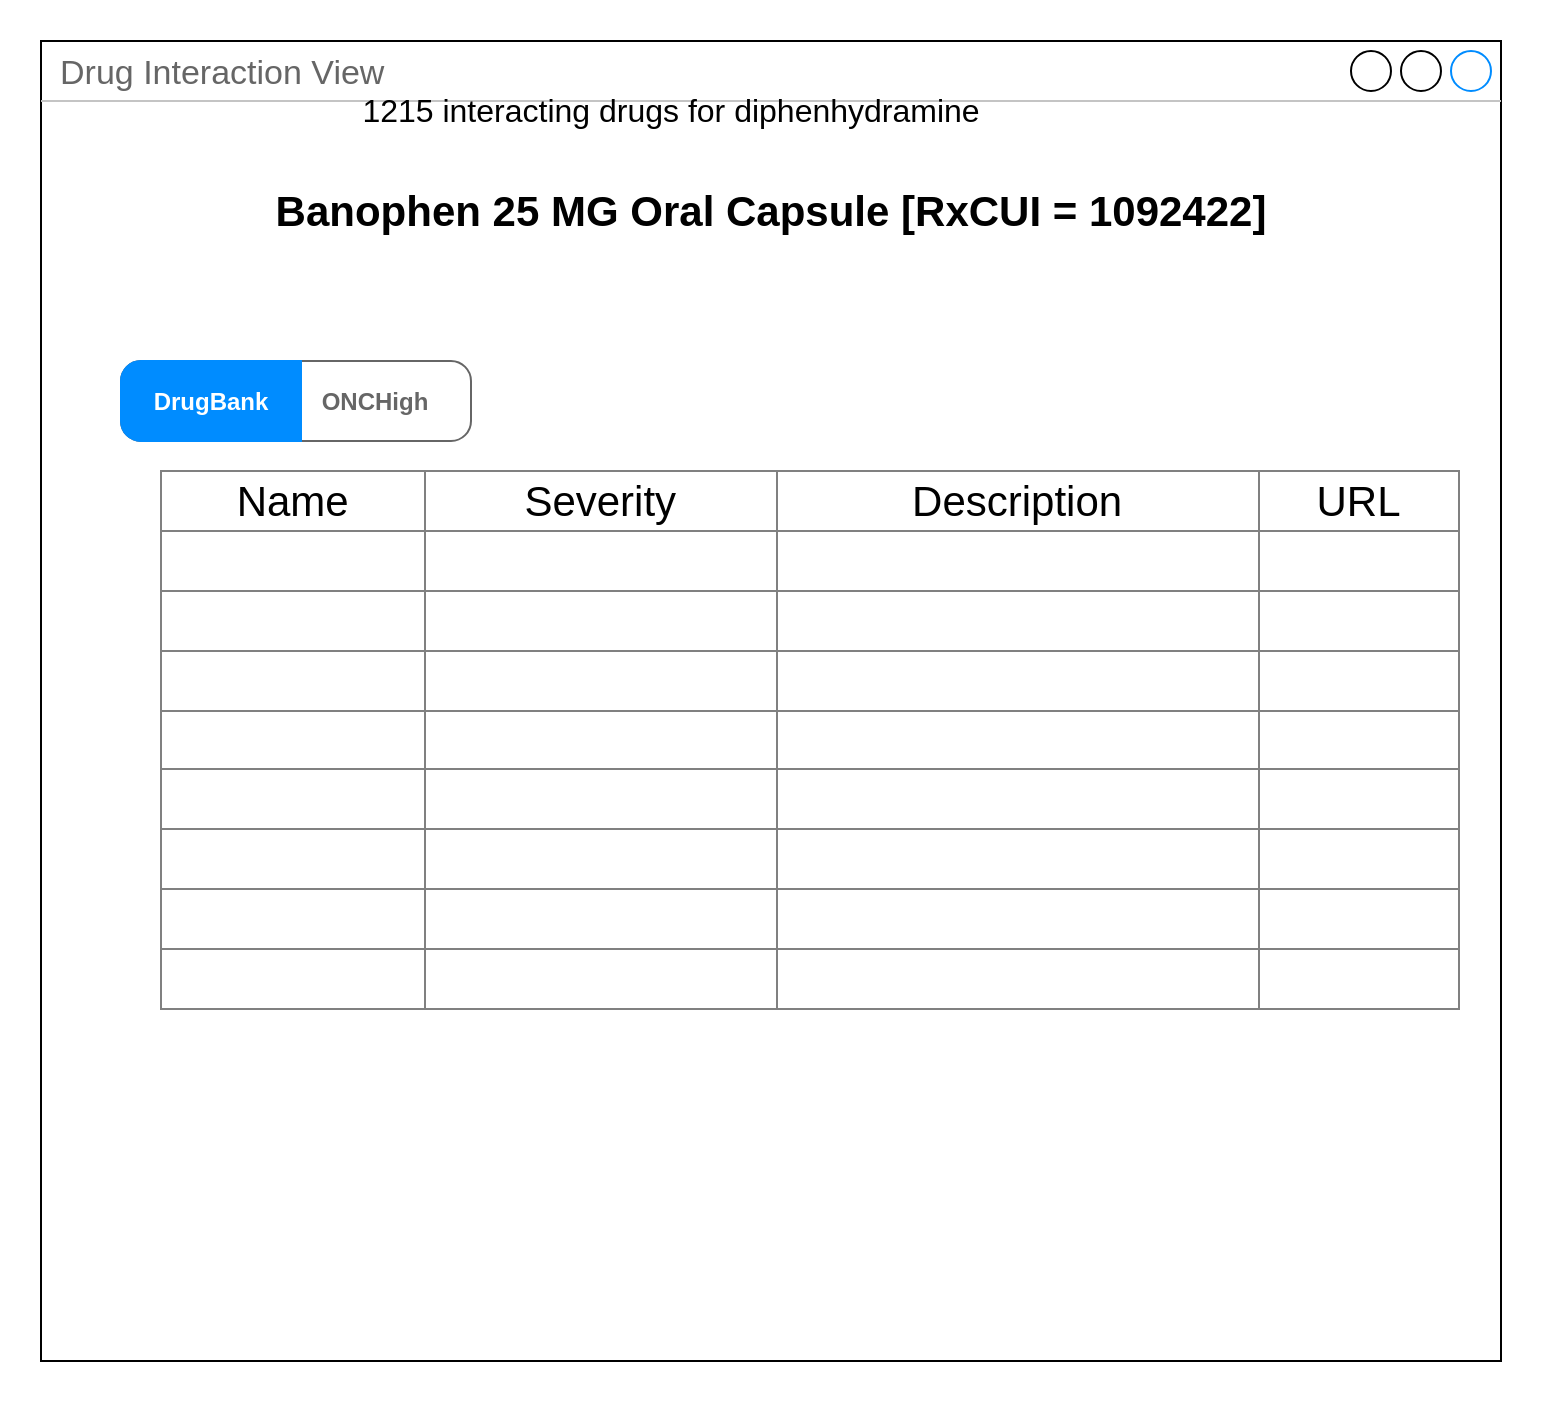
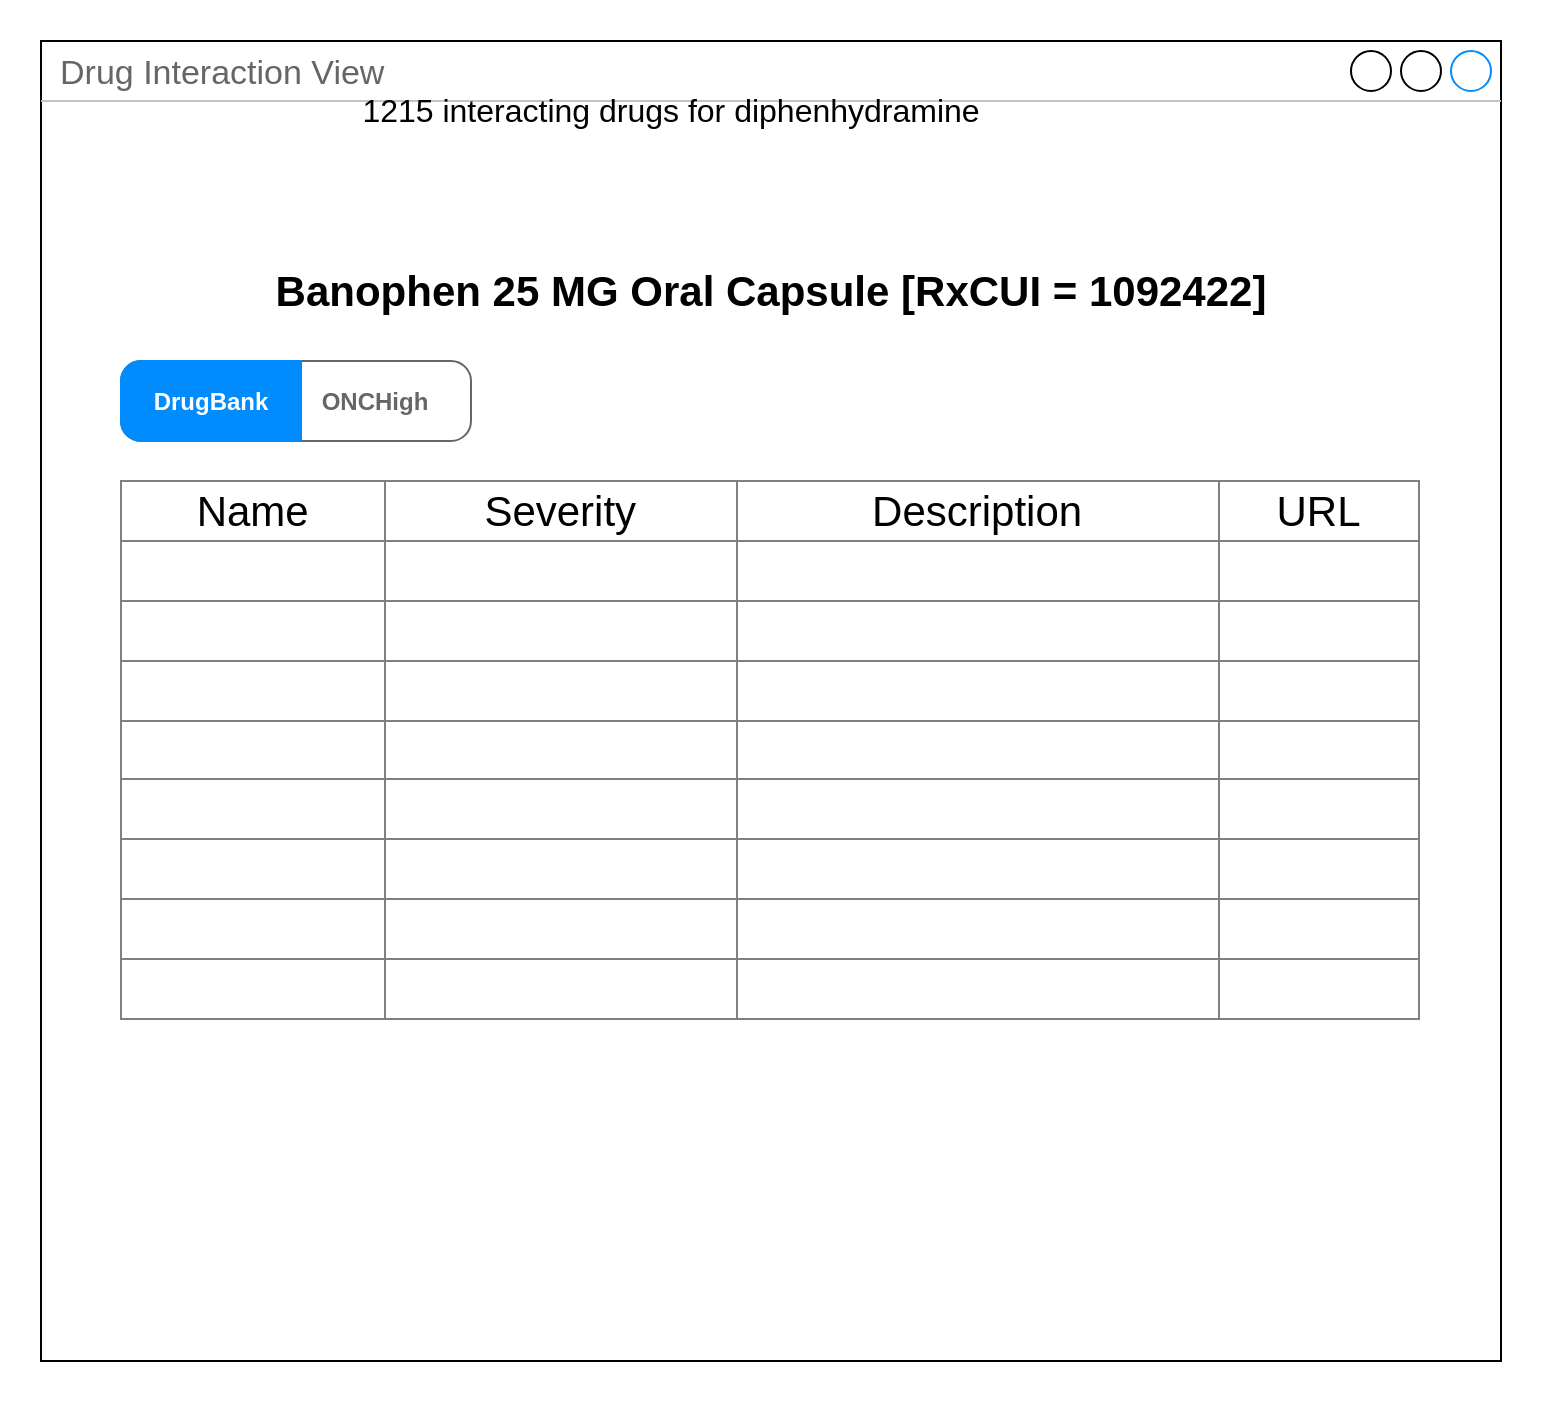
- <mxCell id="3" value="&lt;span style=&quot;font-size: 21px;&quot;&gt;Banophen 25 MG Oral Capsule [RxCUI = 1092422]&lt;br style=&quot;font-size: 21px;&quot;&gt;&lt;/span&gt;" style="text;html=1;align=center;verticalAlign=middle;resizable=0;points=[];autosize=1;fontSize=21;fontStyle=1" vertex="1" parent="1"><mxGeometry x="130" y="90" width="510" height="30" as="geometry" /></mxCell>
+ <mxCell id="3" value="&lt;span style=&quot;font-size: 21px;&quot;&gt;Banophen 25 MG Oral Capsule [RxCUI = 1092422]&lt;br style=&quot;font-size: 21px;&quot;&gt;&lt;/span&gt;" style="text;html=1;align=center;verticalAlign=middle;resizable=0;points=[];autosize=1;fontSize=21;fontStyle=1" vertex="1" parent="1"><mxGeometry x="130" y="130" width="510" height="30" as="geometry" /></mxCell>
- <mxCell id="5" value="&lt;table border=&quot;1&quot; width=&quot;100%&quot; style=&quot;width: 100% ; height: 100% ; border-collapse: collapse&quot;&gt;&lt;tbody&gt;&lt;tr&gt;&lt;td style=&quot;text-align: center&quot;&gt;Name&lt;/td&gt;&lt;td align=&quot;center&quot;&gt;Severity&lt;/td&gt;&lt;td style=&quot;text-align: center&quot;&gt;Description&lt;/td&gt;&lt;td align=&quot;center&quot;&gt;URL&lt;/td&gt;&lt;/tr&gt;&lt;tr&gt;&lt;td&gt;&lt;br&gt;&lt;/td&gt;&lt;td align=&quot;center&quot;&gt;&lt;/td&gt;&lt;td&gt;&lt;br&gt;&lt;/td&gt;&lt;td align=&quot;center&quot;&gt;&lt;/td&gt;&lt;/tr&gt;&lt;tr&gt;&lt;td&gt;&lt;br&gt;&lt;/td&gt;&lt;td align=&quot;center&quot;&gt;&lt;/td&gt;&lt;td&gt;&lt;br&gt;&lt;/td&gt;&lt;td align=&quot;center&quot;&gt;&lt;br&gt;&lt;/td&gt;&lt;/tr&gt;&lt;tr&gt;&lt;td&gt;&lt;br&gt;&lt;/td&gt;&lt;td&gt;&lt;br&gt;&lt;/td&gt;&lt;td&gt;&lt;br&gt;&lt;/td&gt;&lt;td&gt;&lt;br&gt;&lt;/td&gt;&lt;/tr&gt;&lt;tr&gt;&lt;td&gt;&lt;br&gt;&lt;/td&gt;&lt;td&gt;&lt;br&gt;&lt;/td&gt;&lt;td&gt;&lt;br&gt;&lt;/td&gt;&lt;td&gt;&lt;br&gt;&lt;/td&gt;&lt;/tr&gt;&lt;tr&gt;&lt;td&gt;&lt;br&gt;&lt;/td&gt;&lt;td&gt;&lt;br&gt;&lt;/td&gt;&lt;td&gt;&lt;br&gt;&lt;/td&gt;&lt;td&gt;&lt;br&gt;&lt;/td&gt;&lt;/tr&gt;&lt;tr&gt;&lt;td&gt;&lt;br&gt;&lt;/td&gt;&lt;td&gt;&lt;br&gt;&lt;/td&gt;&lt;td&gt;&lt;br&gt;&lt;/td&gt;&lt;td&gt;&lt;br&gt;&lt;/td&gt;&lt;/tr&gt;&lt;tr&gt;&lt;td&gt;&lt;br&gt;&lt;/td&gt;&lt;td&gt;&lt;br&gt;&lt;/td&gt;&lt;td&gt;&lt;br&gt;&lt;/td&gt;&lt;td&gt;&lt;br&gt;&lt;/td&gt;&lt;/tr&gt;&lt;tr&gt;&lt;td&gt;&lt;br&gt;&lt;/td&gt;&lt;td&gt;&lt;br&gt;&lt;/td&gt;&lt;td&gt;&lt;br&gt;&lt;/td&gt;&lt;td&gt;&lt;br&gt;&lt;/td&gt;&lt;/tr&gt;&lt;/tbody&gt;&lt;/table&gt;" style="text;html=1;strokeColor=none;fillColor=none;overflow=fill;fontSize=21;" vertex="1" parent="1"><mxGeometry x="80" y="235" width="650" height="270" as="geometry" /></mxCell>
+ <mxCell id="5" value="&lt;table border=&quot;1&quot; width=&quot;100%&quot; style=&quot;width: 100% ; height: 100% ; border-collapse: collapse&quot;&gt;&lt;tbody&gt;&lt;tr&gt;&lt;td style=&quot;text-align: center&quot;&gt;Name&lt;/td&gt;&lt;td align=&quot;center&quot;&gt;Severity&lt;/td&gt;&lt;td style=&quot;text-align: center&quot;&gt;Description&lt;/td&gt;&lt;td align=&quot;center&quot;&gt;URL&lt;/td&gt;&lt;/tr&gt;&lt;tr&gt;&lt;td&gt;&lt;br&gt;&lt;/td&gt;&lt;td align=&quot;center&quot;&gt;&lt;/td&gt;&lt;td&gt;&lt;br&gt;&lt;/td&gt;&lt;td align=&quot;center&quot;&gt;&lt;/td&gt;&lt;/tr&gt;&lt;tr&gt;&lt;td&gt;&lt;br&gt;&lt;/td&gt;&lt;td align=&quot;center&quot;&gt;&lt;/td&gt;&lt;td&gt;&lt;br&gt;&lt;/td&gt;&lt;td align=&quot;center&quot;&gt;&lt;br&gt;&lt;/td&gt;&lt;/tr&gt;&lt;tr&gt;&lt;td&gt;&lt;br&gt;&lt;/td&gt;&lt;td&gt;&lt;br&gt;&lt;/td&gt;&lt;td&gt;&lt;br&gt;&lt;/td&gt;&lt;td&gt;&lt;br&gt;&lt;/td&gt;&lt;/tr&gt;&lt;tr&gt;&lt;td&gt;&lt;br&gt;&lt;/td&gt;&lt;td&gt;&lt;br&gt;&lt;/td&gt;&lt;td&gt;&lt;br&gt;&lt;/td&gt;&lt;td&gt;&lt;br&gt;&lt;/td&gt;&lt;/tr&gt;&lt;tr&gt;&lt;td&gt;&lt;br&gt;&lt;/td&gt;&lt;td&gt;&lt;br&gt;&lt;/td&gt;&lt;td&gt;&lt;br&gt;&lt;/td&gt;&lt;td&gt;&lt;br&gt;&lt;/td&gt;&lt;/tr&gt;&lt;tr&gt;&lt;td&gt;&lt;br&gt;&lt;/td&gt;&lt;td&gt;&lt;br&gt;&lt;/td&gt;&lt;td&gt;&lt;br&gt;&lt;/td&gt;&lt;td&gt;&lt;br&gt;&lt;/td&gt;&lt;/tr&gt;&lt;tr&gt;&lt;td&gt;&lt;br&gt;&lt;/td&gt;&lt;td&gt;&lt;br&gt;&lt;/td&gt;&lt;td&gt;&lt;br&gt;&lt;/td&gt;&lt;td&gt;&lt;br&gt;&lt;/td&gt;&lt;/tr&gt;&lt;tr&gt;&lt;td&gt;&lt;br&gt;&lt;/td&gt;&lt;td&gt;&lt;br&gt;&lt;/td&gt;&lt;td&gt;&lt;br&gt;&lt;/td&gt;&lt;td&gt;&lt;br&gt;&lt;/td&gt;&lt;/tr&gt;&lt;/tbody&gt;&lt;/table&gt;" style="text;html=1;strokeColor=none;fillColor=none;overflow=fill;fontSize=21;" vertex="1" parent="1"><mxGeometry x="60" y="240" width="650" height="270" as="geometry" /></mxCell>
